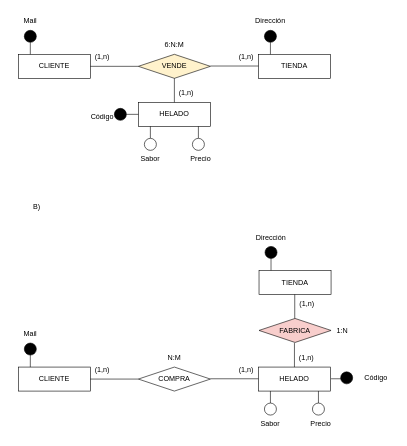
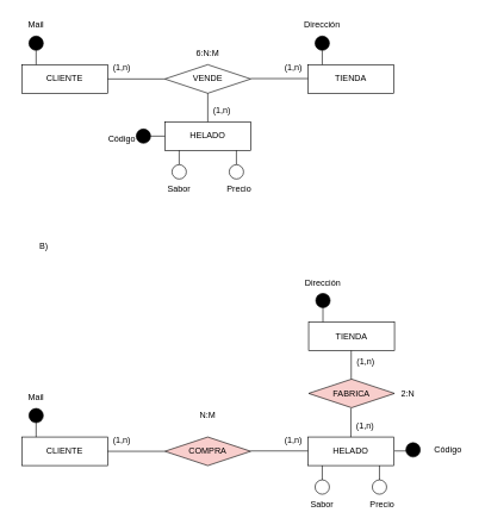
- <mxCell id="5" value="VENDE" style="rhombus;whiteSpace=wrap;html=1;fillColor=#fff2cc;" parent="1" vertex="1"><mxGeometry x="230" y="90" width="120" height="40" as="geometry" /></mxCell>
+ <mxCell id="5" value="VENDE" style="rhombus;whiteSpace=wrap;html=1;" parent="1" vertex="1"><mxGeometry x="230" y="90" width="120" height="40" as="geometry" /></mxCell>
- <mxCell id="58" value="1:N" style="text;html=1;strokeColor=none;fillColor=none;align=center;verticalAlign=middle;whiteSpace=wrap;rounded=0;" parent="1" vertex="1"><mxGeometry x="540" y="535" width="60" height="30" as="geometry" /></mxCell>
+ <mxCell id="58" value="2:N" style="text;html=1;strokeColor=none;fillColor=none;align=center;verticalAlign=middle;whiteSpace=wrap;rounded=0;" parent="1" vertex="1"><mxGeometry x="540" y="535" width="60" height="30" as="geometry" /></mxCell>
- <mxCell id="38" value="N:M" style="text;html=1;strokeColor=none;fillColor=none;align=center;verticalAlign=middle;whiteSpace=wrap;rounded=0;" parent="1" vertex="1"><mxGeometry x="260" y="581" width="60" height="30" as="geometry" /></mxCell>
+ <mxCell id="38" value="N:M" style="text;html=1;strokeColor=none;fillColor=none;align=center;verticalAlign=middle;whiteSpace=wrap;rounded=0;" parent="1" vertex="1"><mxGeometry x="260" y="566" width="60" height="30" as="geometry" /></mxCell>
- <mxCell id="31" value="COMPRA" style="rhombus;whiteSpace=wrap;html=1;" parent="1" vertex="1"><mxGeometry x="230" y="611" width="120" height="40" as="geometry" /></mxCell>
+ <mxCell id="31" value="COMPRA" style="rhombus;whiteSpace=wrap;html=1;fillColor=#f8cecc;" parent="1" vertex="1"><mxGeometry x="230" y="611" width="120" height="40" as="geometry" /></mxCell>
